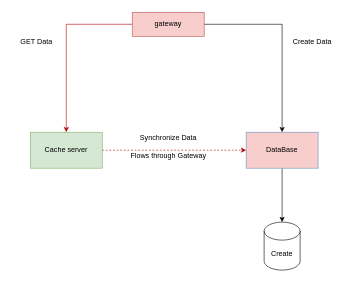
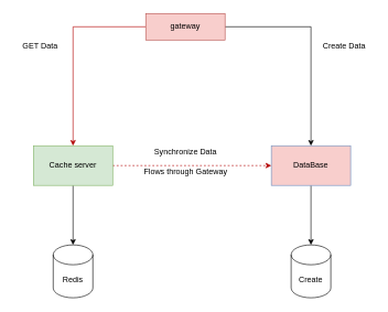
+ <mxCell id="7" style="edgeStyle=orthogonalEdgeStyle;rounded=0;orthogonalLoop=1;jettySize=auto;html=1;exitX=0.5;exitY=1;exitDx=0;exitDy=0;entryX=0.5;entryY=0;entryDx=0;entryDy=0;entryPerimeter=0;" edge="1" parent="1" source="9" target="10"><mxGeometry relative="1" as="geometry" /></mxCell>
+ <mxCell id="10" value="Redis" style="shape=cylinder3;whiteSpace=wrap;html=1;boundedLbl=1;backgroundOutline=1;size=15;" vertex="1" parent="1"><mxGeometry x="80" y="370" width="60" height="80" as="geometry" /></mxCell>
